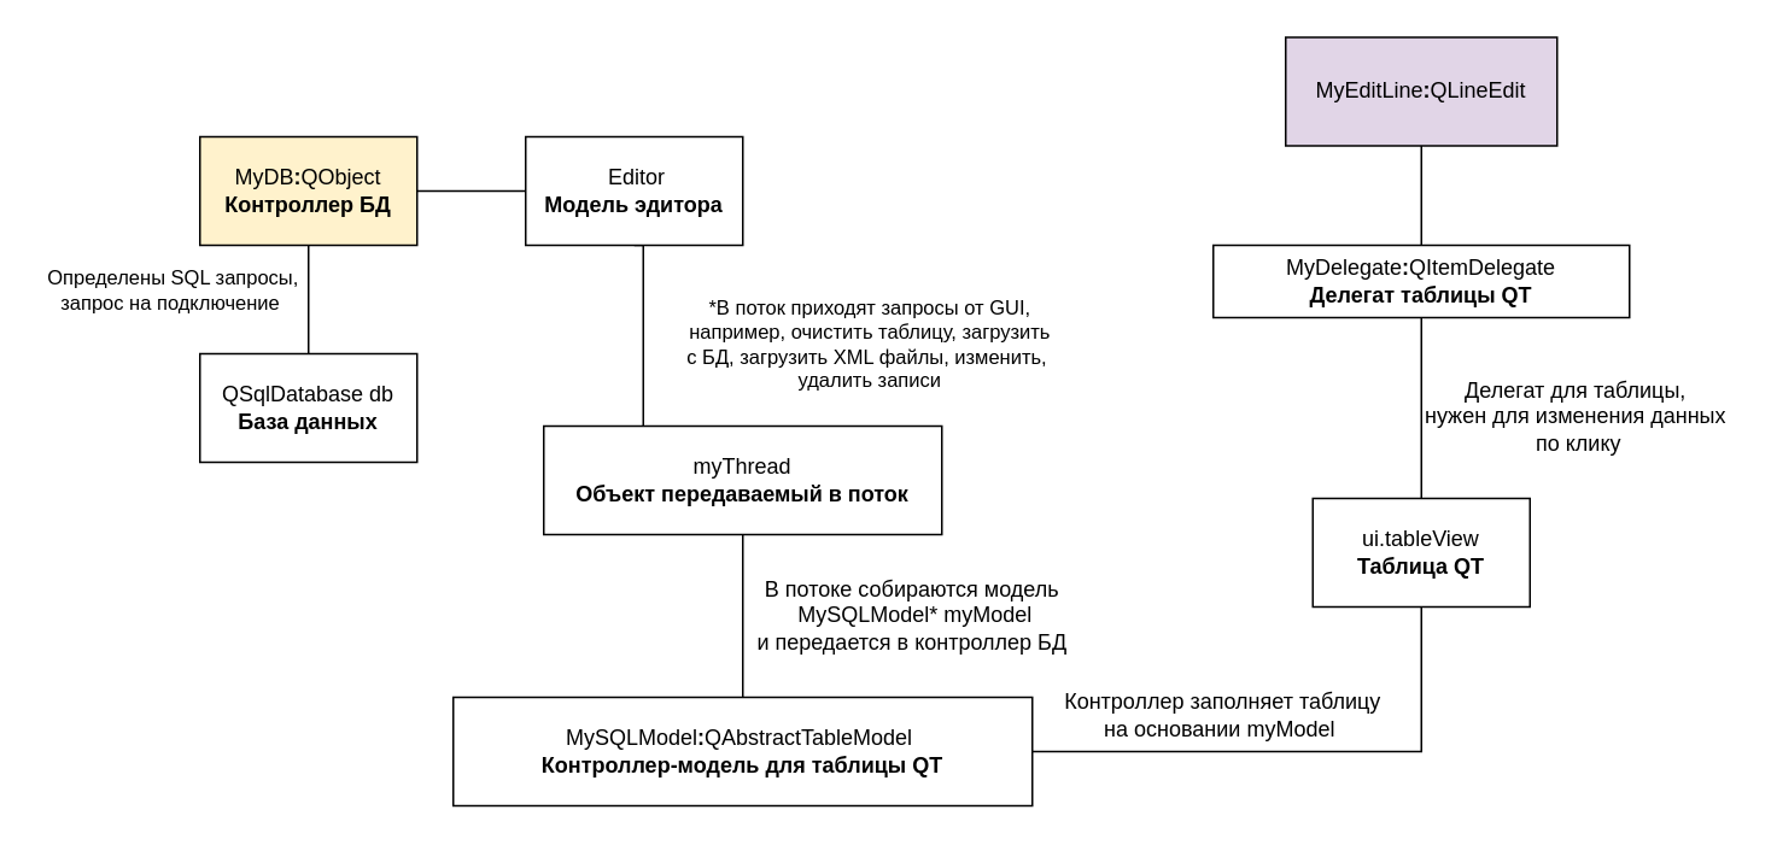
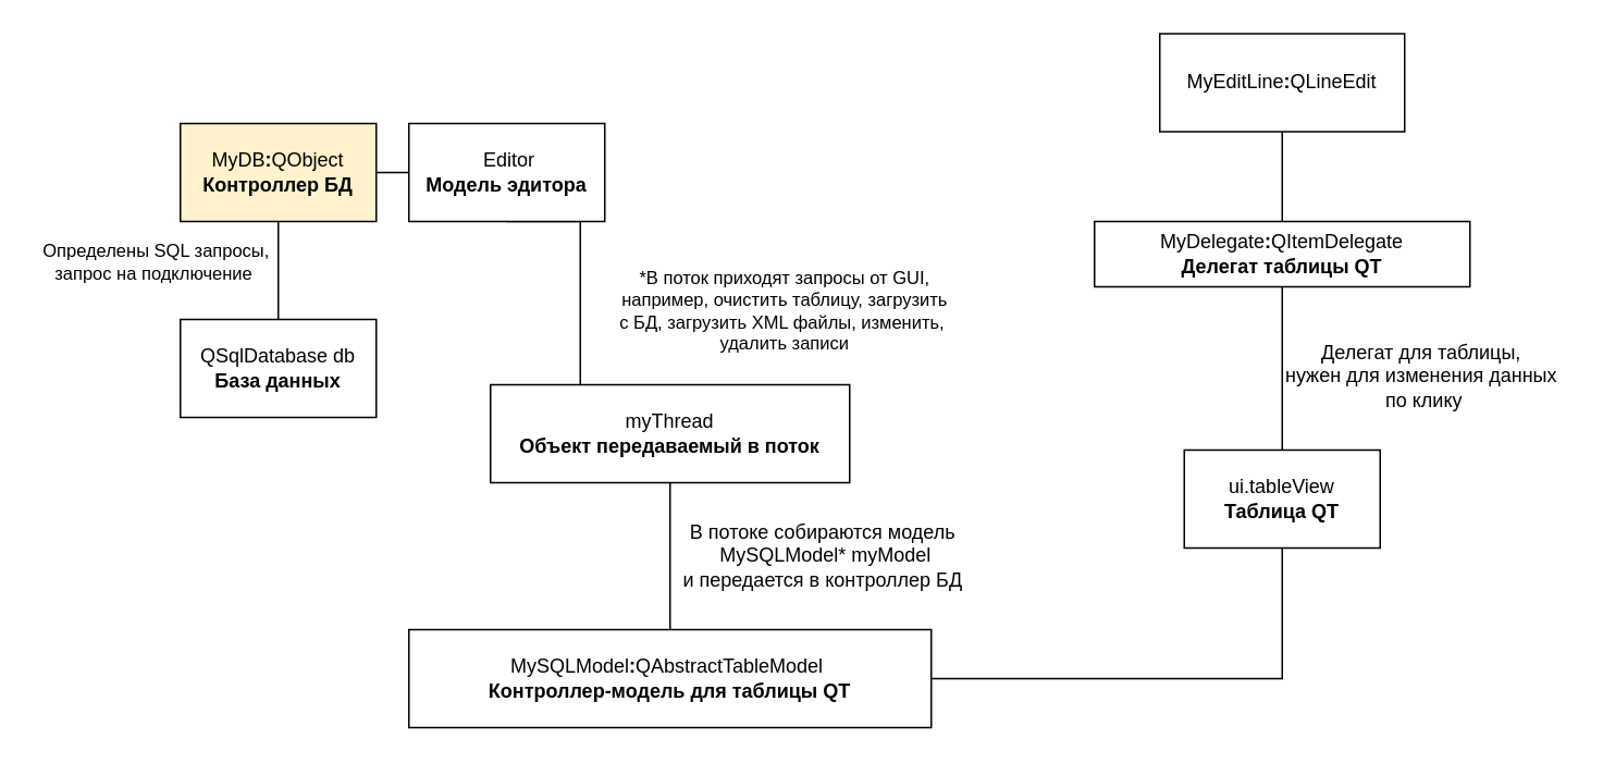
- <mxCell id="14" value="MyEditLine&lt;b&gt;:&lt;/b&gt;QLineEdit" style="rounded=0;whiteSpace=wrap;html=1;fillColor=#e1d5e7;" vertex="1" parent="1"><mxGeometry x="710" y="20" width="150" height="60" as="geometry" /></mxCell>
+ <mxCell id="14" value="MyEditLine&lt;b&gt;:&lt;/b&gt;QLineEdit" style="rounded=0;whiteSpace=wrap;html=1;" vertex="1" parent="1"><mxGeometry x="710" y="20" width="150" height="60" as="geometry" /></mxCell>
- <mxCell id="4" value="&amp;nbsp;Editor&lt;br&gt;&lt;b&gt;Модель эдитора&lt;/b&gt;" style="rounded=0;whiteSpace=wrap;html=1;" vertex="1" parent="1"><mxGeometry x="290" y="75" width="120" height="60" as="geometry" /></mxCell>
+ <mxCell id="4" value="&amp;nbsp;Editor&lt;br&gt;&lt;b&gt;Модель эдитора&lt;/b&gt;" style="rounded=0;whiteSpace=wrap;html=1;" vertex="1" parent="1"><mxGeometry x="250" y="75" width="120" height="60" as="geometry" /></mxCell>
- <mxCell id="21" value="Контроллер заполняет таблицу &lt;br&gt;на основании myModel&amp;nbsp;" style="text;html=1;align=center;verticalAlign=middle;resizable=0;points=[];autosize=1;strokeColor=none;fillColor=none;" vertex="1" parent="1"><mxGeometry x="580" y="380" width="190" height="30" as="geometry" /></mxCell>
